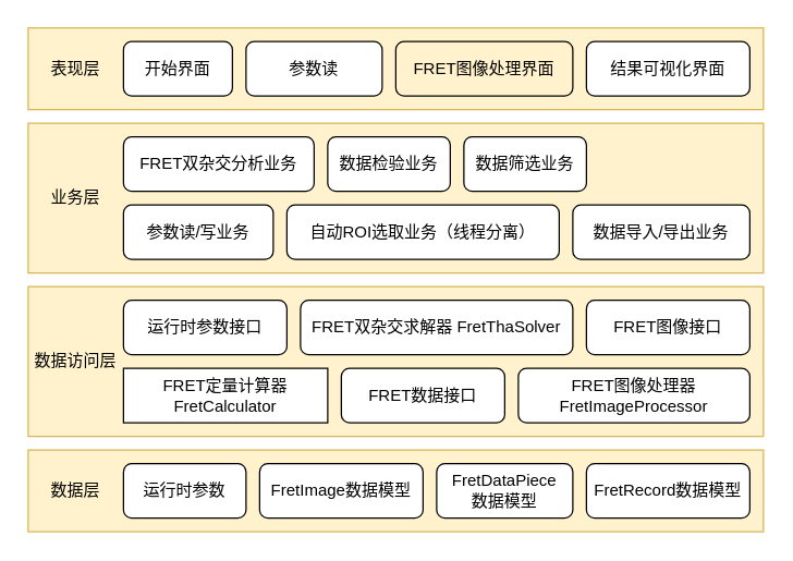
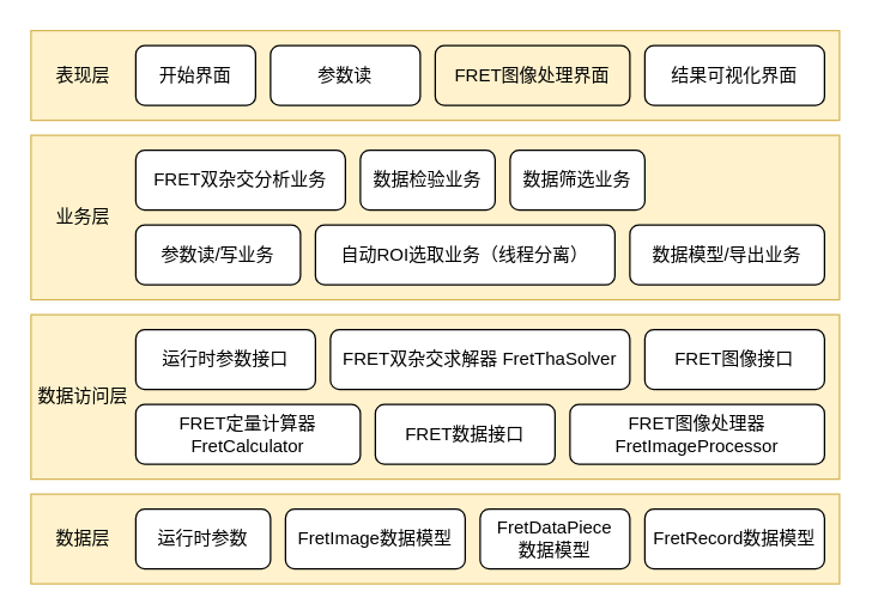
- <mxCell id="12" value="数据导入/导出业务" style="rounded=1;whiteSpace=wrap;html=1;" vertex="1" parent="1"><mxGeometry x="420" y="150" width="130" height="40" as="geometry" /></mxCell>
+ <mxCell id="12" value="数据模型/导出业务" style="rounded=1;whiteSpace=wrap;html=1;" vertex="1" parent="1"><mxGeometry x="420" y="150" width="130" height="40" as="geometry" /></mxCell>
- <mxCell id="28" value="FRET定量计算器 FretCalculator" style="whiteSpace=wrap;html=1;rounded=0;" vertex="1" parent="1"><mxGeometry x="90" y="270" width="150" height="40" as="geometry" /></mxCell>
+ <mxCell id="28" value="FRET定量计算器 FretCalculator" style="rounded=1;whiteSpace=wrap;html=1;" vertex="1" parent="1"><mxGeometry x="90" y="270" width="150" height="40" as="geometry" /></mxCell>
